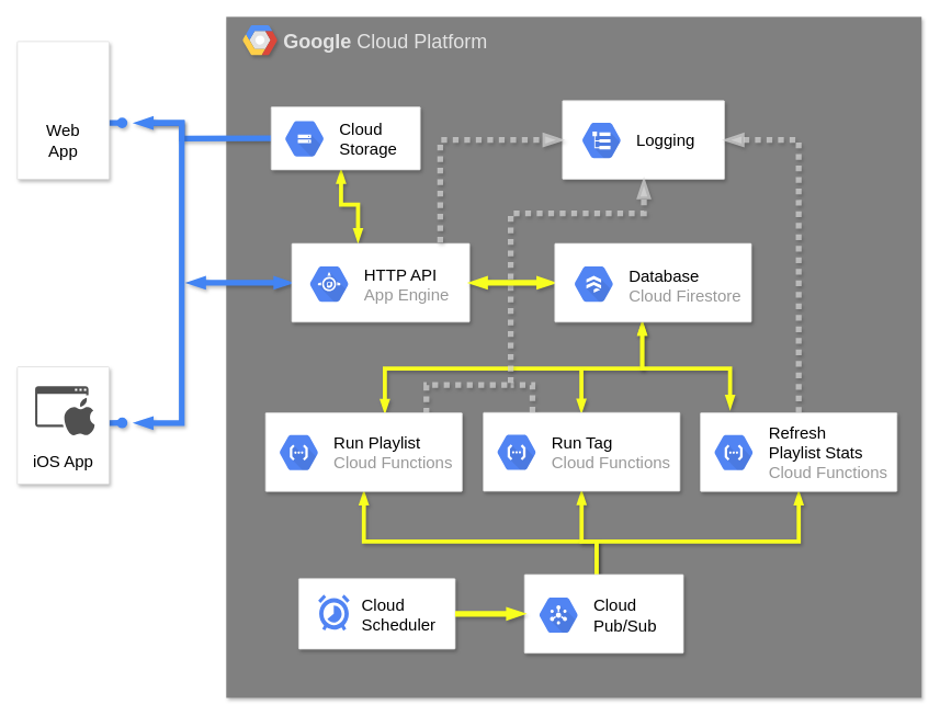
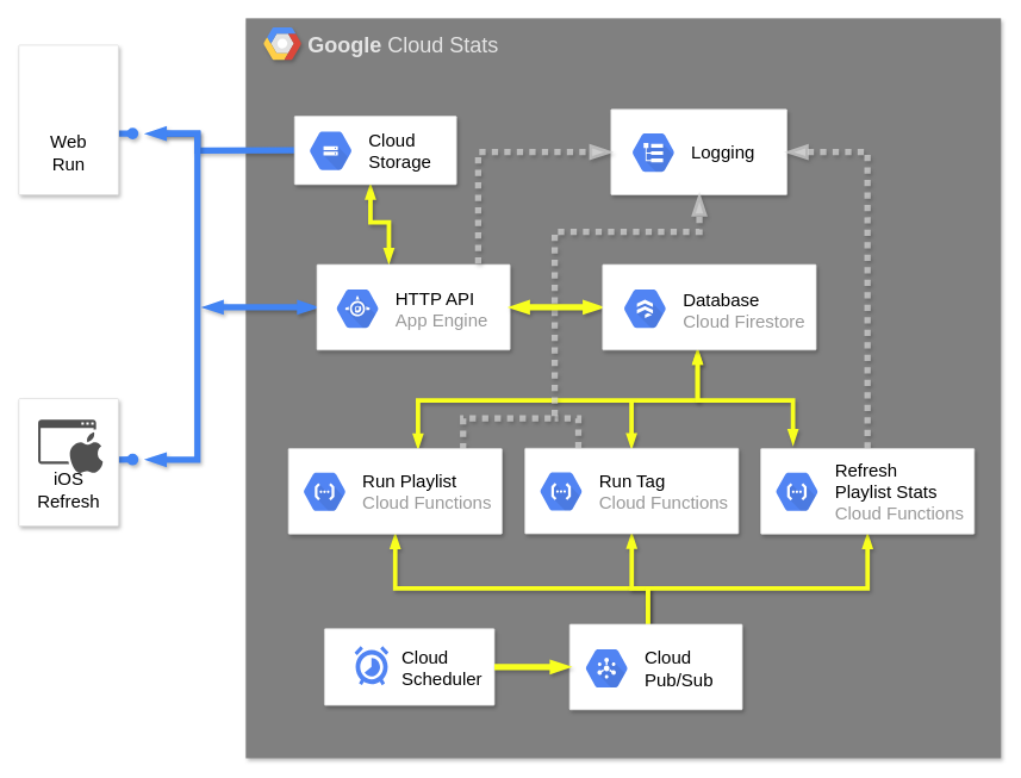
- <mxCell id="2" value="&lt;font color=&quot;#e3e3e3&quot;&gt;&lt;b style=&quot;font-size: 24px&quot;&gt;Google &lt;/b&gt;Cloud Platform&lt;/font&gt;" style="strokeColor=none;shadow=1;gradientColor=none;fontSize=24;align=left;spacing=10;fontColor=#717171;9E9E9E;verticalAlign=top;spacingTop=2;fontStyle=0;spacingLeft=60;html=1;fillColor=#808080;" parent="1" vertex="1"><mxGeometry x="274.11" y="20" width="845.58" height="828.44" as="geometry" /></mxCell>
+ <mxCell id="2" value="&lt;font color=&quot;#e3e3e3&quot;&gt;&lt;b style=&quot;font-size: 24px&quot;&gt;Google &lt;/b&gt;Cloud Stats&lt;/font&gt;" style="strokeColor=none;shadow=1;gradientColor=none;fontSize=24;align=left;spacing=10;fontColor=#717171;9E9E9E;verticalAlign=top;spacingTop=2;fontStyle=0;spacingLeft=60;html=1;fillColor=#808080;" parent="1" vertex="1"><mxGeometry x="274.11" y="20" width="845.58" height="828.44" as="geometry" /></mxCell>
- <mxCell id="20" value="&lt;font style=&quot;font-size: 20px&quot; color=&quot;#000000&quot;&gt;Web&lt;br&gt;App&lt;/font&gt;" style="strokeColor=#dddddd;fillColor=#ffffff;shadow=1;strokeWidth=1;rounded=1;absoluteArcSize=1;arcSize=2;labelPosition=center;verticalLabelPosition=middle;align=center;verticalAlign=bottom;spacingLeft=0;fontColor=#999999;fontSize=17;whiteSpace=wrap;spacingBottom=2;html=1;spacing=20;spacingTop=0;" parent="1" vertex="1"><mxGeometry x="20" y="50" width="111.56" height="167.63" as="geometry" /></mxCell>
+ <mxCell id="20" value="&lt;font style=&quot;font-size: 20px&quot; color=&quot;#000000&quot;&gt;Web&lt;br&gt;Run&lt;/font&gt;" style="strokeColor=#dddddd;fillColor=#ffffff;shadow=1;strokeWidth=1;rounded=1;absoluteArcSize=1;arcSize=2;labelPosition=center;verticalLabelPosition=middle;align=center;verticalAlign=bottom;spacingLeft=0;fontColor=#999999;fontSize=17;whiteSpace=wrap;spacingBottom=2;html=1;spacing=20;spacingTop=0;" parent="1" vertex="1"><mxGeometry x="20" y="50" width="111.56" height="167.63" as="geometry" /></mxCell>
- <mxCell id="21" value="&lt;font style=&quot;font-size: 20px&quot; color=&quot;#000000&quot;&gt;iOS App&lt;/font&gt;" style="strokeColor=#dddddd;fillColor=#ffffff;shadow=1;strokeWidth=1;rounded=1;absoluteArcSize=1;arcSize=2;labelPosition=center;verticalLabelPosition=middle;align=center;verticalAlign=bottom;spacingLeft=0;fontColor=#999999;fontSize=17;whiteSpace=wrap;spacingBottom=2;html=1;spacing=13;" parent="1" vertex="1"><mxGeometry x="20" y="445.76" width="111.56" height="142.68" as="geometry" /></mxCell>
+ <mxCell id="21" value="&lt;font style=&quot;font-size: 20px&quot; color=&quot;#000000&quot;&gt;iOS Refresh&lt;/font&gt;" style="strokeColor=#dddddd;fillColor=#ffffff;shadow=1;strokeWidth=1;rounded=1;absoluteArcSize=1;arcSize=2;labelPosition=center;verticalLabelPosition=middle;align=center;verticalAlign=bottom;spacingLeft=0;fontColor=#999999;fontSize=17;whiteSpace=wrap;spacingBottom=2;html=1;spacing=13;" parent="1" vertex="1"><mxGeometry x="20" y="445.76" width="111.56" height="142.68" as="geometry" /></mxCell>
- <mxCell id="7" value="&lt;div style=&quot;font-size: 20px&quot;&gt;&lt;font style=&quot;font-size: 20px&quot; color=&quot;#000000&quot;&gt;Cloud &lt;br&gt;&lt;/font&gt;&lt;/div&gt;&lt;div style=&quot;font-size: 20px&quot;&gt;&lt;font style=&quot;font-size: 20px&quot; color=&quot;#000000&quot;&gt;Scheduler&lt;/font&gt;&lt;/div&gt;" style="html=1;fillColor=#5184F3;strokeColor=none;verticalAlign=middle;labelPosition=right;verticalLabelPosition=middle;align=left;fontSize=11;fontStyle=0;fontColor=#999999;shape=mxgraph.gcp2.cloud_scheduler;aspect=fixed;spacing=15;spacingBottom=0;spacingTop=4;" parent="5" vertex="1"><mxGeometry x="23.604" y="19.365" width="38.158" height="43.881" as="geometry" /></mxCell>
+ <mxCell id="7" value="&lt;div style=&quot;font-size: 20px&quot;&gt;&lt;font style=&quot;font-size: 20px&quot; color=&quot;#000000&quot;&gt;Cloud &lt;br&gt;&lt;/font&gt;&lt;/div&gt;&lt;div style=&quot;font-size: 20px&quot;&gt;&lt;font style=&quot;font-size: 20px&quot; color=&quot;#000000&quot;&gt;Scheduler&lt;/font&gt;&lt;/div&gt;" style="html=1;fillColor=#5184F3;strokeColor=none;verticalAlign=middle;labelPosition=right;verticalLabelPosition=middle;align=left;fontSize=11;fontStyle=0;fontColor=#999999;shape=mxgraph.gcp2.cloud_scheduler;aspect=fixed;spacing=15;spacingBottom=0;spacingTop=4;" parent="5" vertex="1"><mxGeometry x="33.604" y="19.365" width="38.158" height="43.881" as="geometry" /></mxCell>
